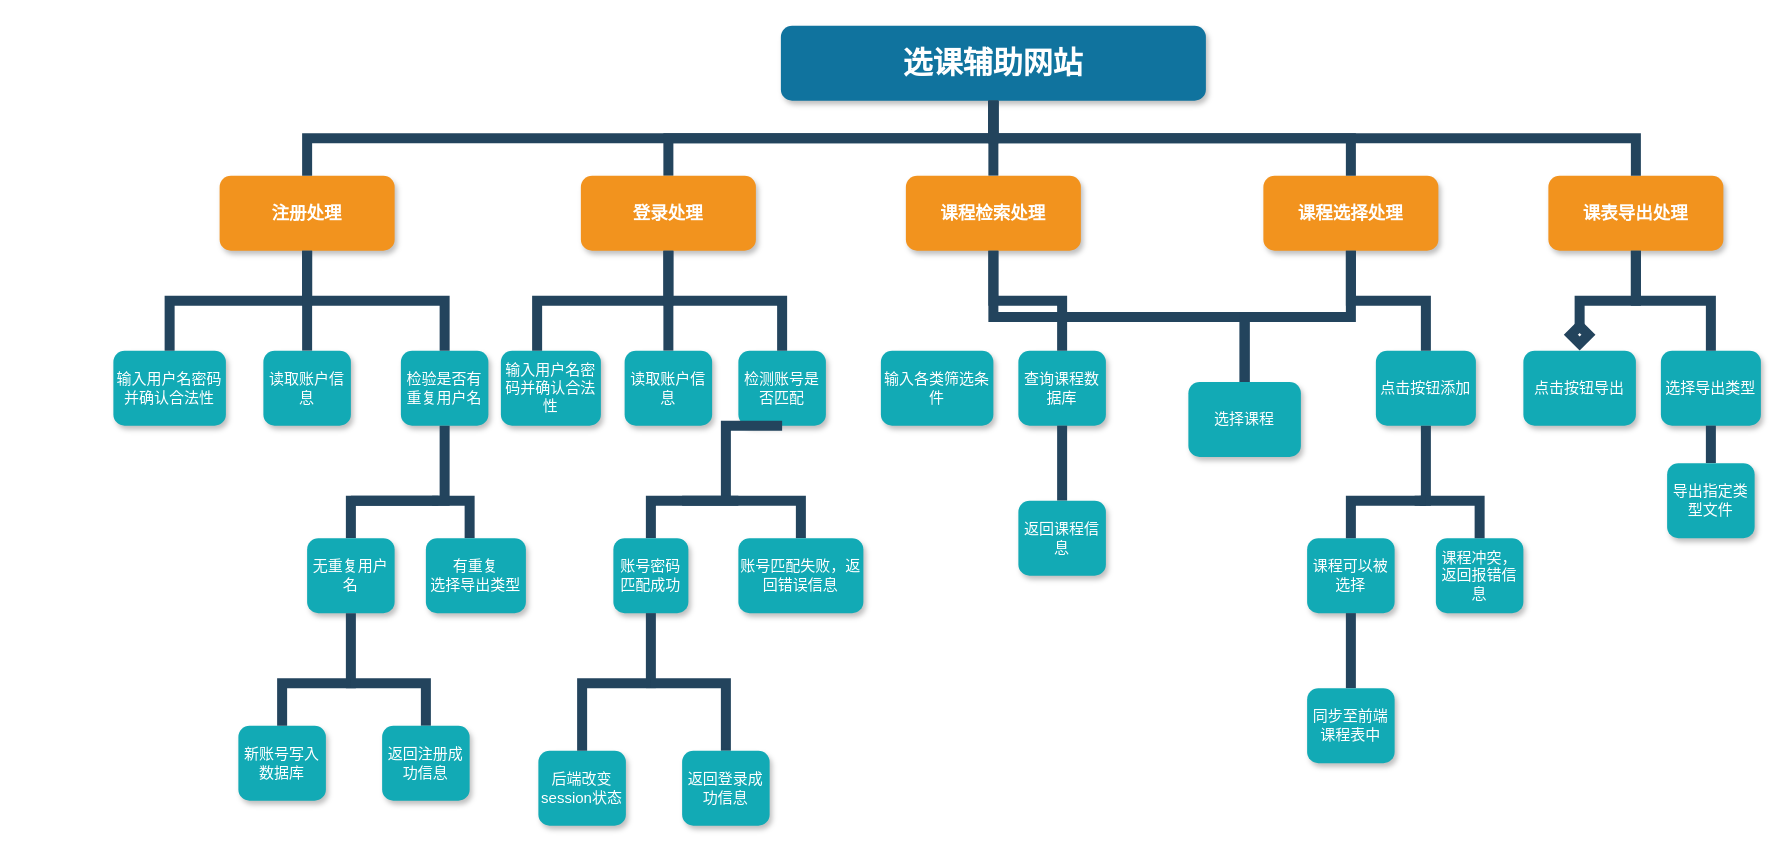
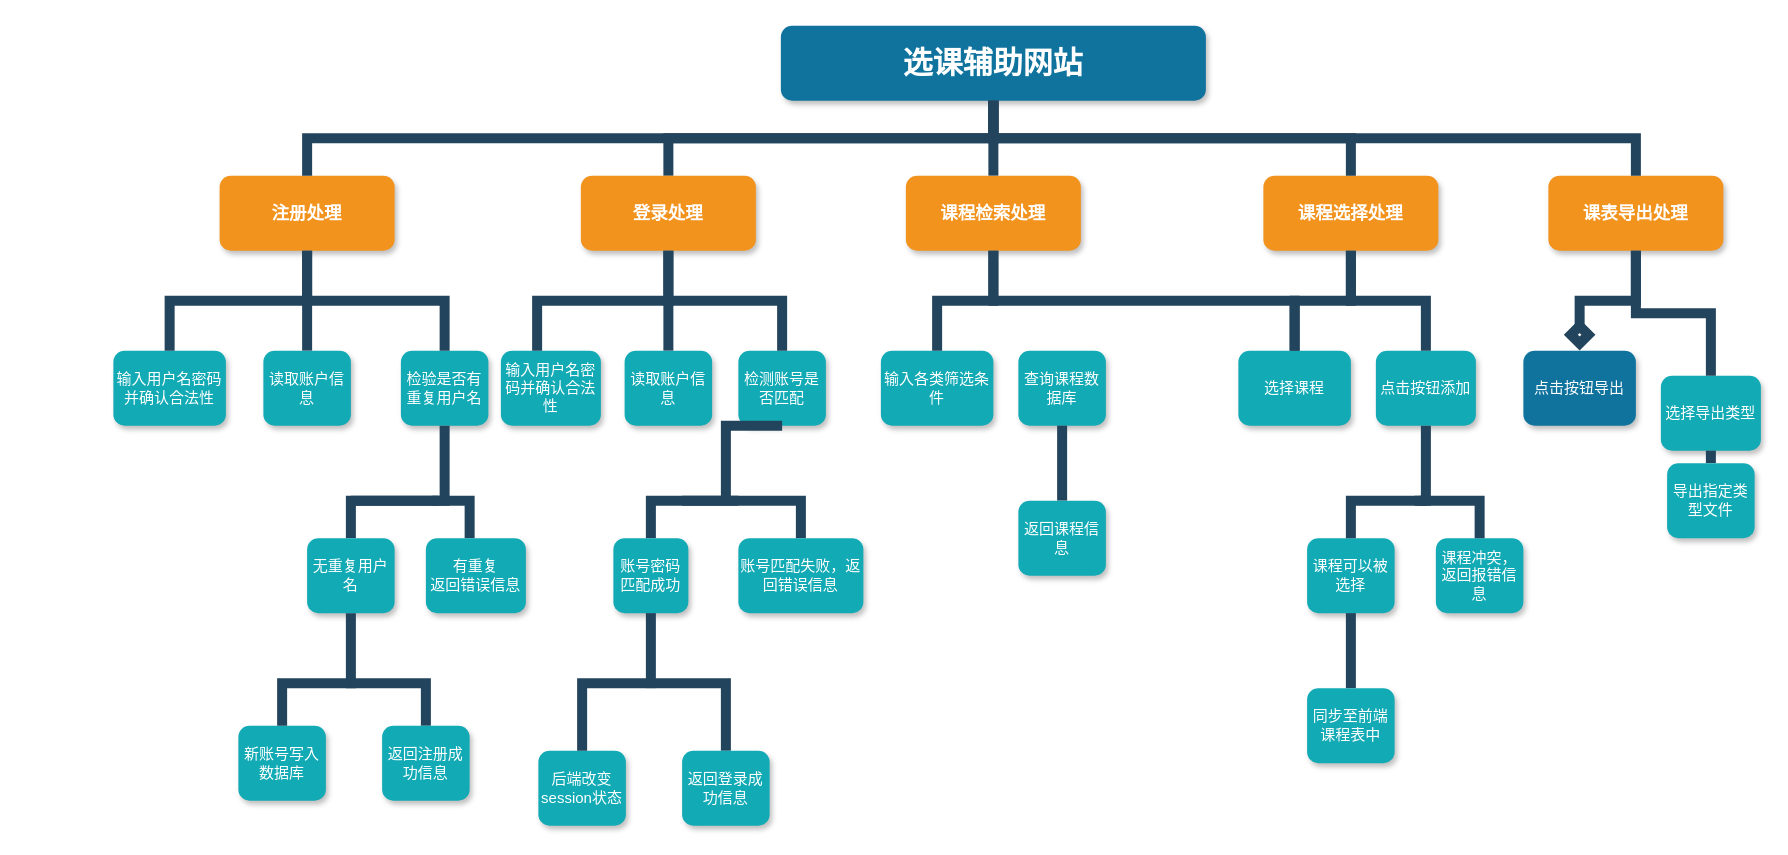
- <mxCell id="42" value="" style="edgeStyle=elbowEdgeStyle;elbow=vertical;rounded=0;fontColor=#000000;endArrow=none;endFill=0;strokeWidth=8;strokeColor=#23445D;" edge="1" parent="1" source="39" target="41"><mxGeometry width="100" height="100" relative="1" as="geometry"><mxPoint x="404" y="260" as="sourcePoint" /><mxPoint x="504" y="160" as="targetPoint" /></mxGeometry></mxCell>
+ <mxCell id="42" value="" style="edgeStyle=elbowEdgeStyle;elbow=vertical;rounded=0;fontColor=#000000;endArrow=none;endFill=0;strokeWidth=8;strokeColor=#23445D;" edge="1" parent="1" source="39" target="40"><mxGeometry width="100" height="100" relative="1" as="geometry"><mxPoint x="404" y="260" as="sourcePoint" /><mxPoint x="504" y="160" as="targetPoint" /></mxGeometry></mxCell>
- <mxCell id="61" value="点击按钮导出" style="whiteSpace=wrap;rounded=1;fillColor=#12AAB5;strokeColor=none;shadow=1;fontColor=#FFFFFF;" vertex="1" parent="1"><mxGeometry x="1218" y="280" width="90" height="60" as="geometry" /></mxCell>
+ <mxCell id="61" value="点击按钮导出" style="whiteSpace=wrap;rounded=1;fillColor=#10739e;strokeColor=none;shadow=1;fontColor=#FFFFFF;" vertex="1" parent="1"><mxGeometry x="1218" y="280" width="90" height="60" as="geometry" /></mxCell>
- <mxCell id="62" value="选择导出类型" style="whiteSpace=wrap;rounded=1;fillColor=#12AAB5;strokeColor=none;shadow=1;fontColor=#FFFFFF;" vertex="1" parent="1"><mxGeometry x="1328" y="280" width="80" height="60" as="geometry" /></mxCell>
+ <mxCell id="62" value="选择导出类型" style="whiteSpace=wrap;rounded=1;fillColor=#12AAB5;strokeColor=none;shadow=1;fontColor=#FFFFFF;" vertex="1" parent="1"><mxGeometry x="1328" y="300" width="80" height="60" as="geometry" /></mxCell>
- <mxCell id="48" value="选择课程" style="whiteSpace=wrap;rounded=1;fillColor=#12AAB5;strokeColor=none;shadow=1;fontColor=#FFFFFF;" vertex="1" parent="1"><mxGeometry x="950" y="305" width="90" height="60" as="geometry" /></mxCell>
+ <mxCell id="48" value="选择课程" style="whiteSpace=wrap;rounded=1;fillColor=#12AAB5;strokeColor=none;shadow=1;fontColor=#FFFFFF;" vertex="1" parent="1"><mxGeometry x="990" y="280" width="90" height="60" as="geometry" /></mxCell>
- <mxCell id="14" value="有重复&#10;选择导出类型" style="whiteSpace=wrap;rounded=1;fillColor=#12AAB5;strokeColor=none;shadow=1;fontColor=#FFFFFF;" vertex="1" parent="1"><mxGeometry x="340" y="430" width="80" height="60" as="geometry" /></mxCell>
+ <mxCell id="14" value="有重复&#10;返回错误信息" style="whiteSpace=wrap;rounded=1;fillColor=#12AAB5;strokeColor=none;shadow=1;fontColor=#FFFFFF;" vertex="1" parent="1"><mxGeometry x="340" y="430" width="80" height="60" as="geometry" /></mxCell>
